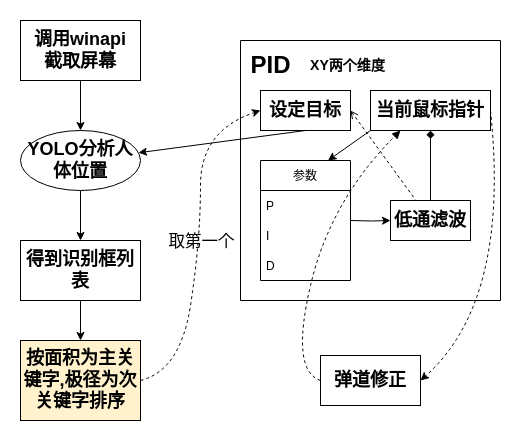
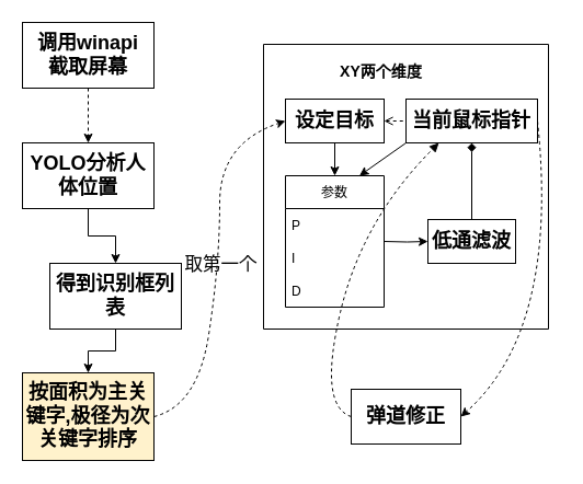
- <mxCell id="11" value="&lt;h1&gt;PID&lt;/h1&gt;" style="text;html=1;align=center;verticalAlign=middle;resizable=0;points=[];autosize=1;strokeColor=none;fillColor=none;" vertex="1" parent="9"><mxGeometry width="60" height="50" as="geometry" /></mxCell>
- <mxCell id="2" style="edgeStyle=orthogonalEdgeStyle;rounded=0;orthogonalLoop=1;jettySize=auto;html=1;" edge="1" parent="1" source="3" target="5"><mxGeometry relative="1" as="geometry" /></mxCell>
+ <mxCell id="2" style="edgeStyle=orthogonalEdgeStyle;rounded=0;orthogonalLoop=1;jettySize=auto;html=1;dashed=1;" edge="1" parent="1" source="3" target="5"><mxGeometry relative="1" as="geometry" /></mxCell>
- <mxCell id="19" value="" style="endArrow=classic;html=1;rounded=0;fontSize=12;exitX=0.5;exitY=1;exitDx=0;exitDy=0;" edge="1" parent="9" source="10" target="5"><mxGeometry width="50" height="50" relative="1" as="geometry"><mxPoint x="60" y="180" as="sourcePoint" /><mxPoint x="110" y="130" as="targetPoint" /></mxGeometry></mxCell>
+ <mxCell id="19" value="" style="endArrow=classic;html=1;rounded=0;fontSize=12;exitX=0.5;exitY=1;exitDx=0;exitDy=0;entryX=0.5;entryY=0;entryDx=0;entryDy=0;" edge="1" parent="9" source="10" target="14"><mxGeometry width="50" height="50" relative="1" as="geometry"><mxPoint x="60" y="180" as="sourcePoint" /><mxPoint x="110" y="130" as="targetPoint" /></mxGeometry></mxCell>
- <mxCell id="22" value="" style="endArrow=none;startArrow=open;html=1;rounded=0;fontSize=12;exitX=1;exitY=0.5;exitDx=0;exitDy=0;dashed=1;startFill=0;endFill=0;" edge="1" parent="9" source="10" target="18"><mxGeometry width="50" height="50" relative="1" as="geometry"><mxPoint x="70" y="130" as="sourcePoint" /><mxPoint x="120" y="80" as="targetPoint" /></mxGeometry></mxCell>
+ <mxCell id="22" value="" style="endArrow=none;startArrow=open;html=1;rounded=0;fontSize=12;entryX=0;entryY=0.5;entryDx=0;entryDy=0;exitX=1;exitY=0.5;exitDx=0;exitDy=0;dashed=1;startFill=0;endFill=0;" edge="1" parent="9" source="10" target="12"><mxGeometry width="50" height="50" relative="1" as="geometry"><mxPoint x="70" y="130" as="sourcePoint" /><mxPoint x="120" y="80" as="targetPoint" /></mxGeometry></mxCell>
- <mxCell id="5" value="&lt;h2&gt;YOLO分析人体位置&lt;/h2&gt;" style="ellipse;whiteSpace=wrap;html=1;" vertex="1" parent="1"><mxGeometry x="20" y="130" width="120" height="60" as="geometry" /></mxCell>
+ <mxCell id="5" value="&lt;h2&gt;YOLO分析人体位置&lt;/h2&gt;" style="rounded=0;whiteSpace=wrap;html=1;" vertex="1" parent="1"><mxGeometry x="20" y="130" width="120" height="60" as="geometry" /></mxCell>
- <mxCell id="7" value="&lt;h2&gt;得到识别框列表&lt;/h2&gt;" style="rounded=0;whiteSpace=wrap;html=1;" vertex="1" parent="1"><mxGeometry x="20" y="240" width="120" height="60" as="geometry" /></mxCell>
+ <mxCell id="7" value="&lt;h2&gt;得到识别框列表&lt;/h2&gt;" style="rounded=0;whiteSpace=wrap;html=1;" vertex="1" parent="1"><mxGeometry x="45" y="240" width="120" height="60" as="geometry" /></mxCell>
